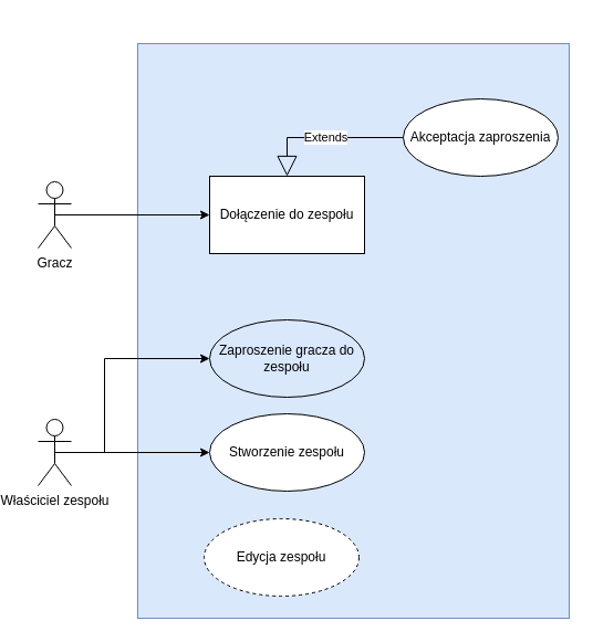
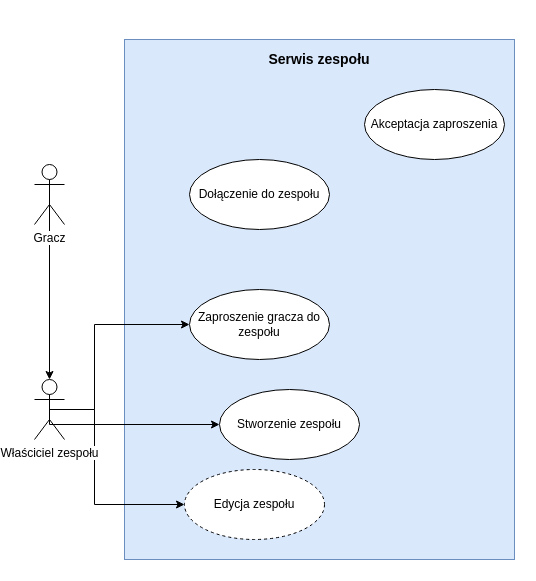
+ <mxCell id="13" value="Serwis zespołu" style="text;html=1;strokeColor=none;fillColor=none;align=center;verticalAlign=middle;whiteSpace=wrap;rounded=0;labelBackgroundColor=none;fontSize=14;fontStyle=1" parent="1" vertex="1"><mxGeometry x="245" y="20" width="120" height="40" as="geometry" /></mxCell>
- <mxCell id="14" value="Extends" style="endArrow=block;endSize=16;endFill=0;html=1;entryX=0.5;entryY=0;entryDx=0;entryDy=0;exitX=0;exitY=0.5;exitDx=0;exitDy=0;rounded=0;" edge="1" parent="1" source="15" target="5"><mxGeometry width="160" relative="1" as="geometry"><mxPoint x="115" y="150" as="sourcePoint" /><mxPoint x="325" y="135" as="targetPoint" /><Array as="points"><mxPoint x="245" y="105" /></Array></mxGeometry></mxCell>
- <mxCell id="3" style="edgeStyle=orthogonalEdgeStyle;rounded=0;orthogonalLoop=1;jettySize=auto;html=1;exitX=0.5;exitY=0.5;exitDx=0;exitDy=0;exitPerimeter=0;entryX=0;entryY=0.5;entryDx=0;entryDy=0;" parent="1" source="4" target="5" edge="1"><mxGeometry relative="1" as="geometry" /></mxCell>
+ <mxCell id="3" style="edgeStyle=orthogonalEdgeStyle;rounded=0;orthogonalLoop=1;jettySize=auto;html=1;exitX=0.5;exitY=0.5;exitDx=0;exitDy=0;exitPerimeter=0;" parent="1" source="4" target="10" edge="1"><mxGeometry relative="1" as="geometry" /></mxCell>
- <mxCell id="5" value="Dołączenie do zespołu" style="whiteSpace=wrap;html=1;rounded=0;" parent="1" vertex="1"><mxGeometry x="175" y="140" width="140" height="70" as="geometry" /></mxCell>
+ <mxCell id="5" value="Dołączenie do zespołu" style="ellipse;whiteSpace=wrap;html=1;" parent="1" vertex="1"><mxGeometry x="175" y="140" width="140" height="70" as="geometry" /></mxCell>
- <mxCell id="6" value="Zaproszenie gracza do zespołu" style="ellipse;whiteSpace=wrap;html=1;fillColor=#dae8fc;" parent="1" vertex="1"><mxGeometry x="175" y="270" width="140" height="70" as="geometry" /></mxCell>
+ <mxCell id="6" value="Zaproszenie gracza do zespołu" style="ellipse;whiteSpace=wrap;html=1;" parent="1" vertex="1"><mxGeometry x="175" y="270" width="140" height="70" as="geometry" /></mxCell>
- <mxCell id="11" value="Stworzenie zespołu" style="ellipse;whiteSpace=wrap;html=1;" parent="1" vertex="1"><mxGeometry x="175" y="355" width="140" height="70" as="geometry" /></mxCell>
+ <mxCell id="11" value="Stworzenie zespołu" style="ellipse;whiteSpace=wrap;html=1;" parent="1" vertex="1"><mxGeometry x="205" y="370" width="140" height="70" as="geometry" /></mxCell>
+ <mxCell id="9" style="edgeStyle=orthogonalEdgeStyle;rounded=0;orthogonalLoop=1;jettySize=auto;html=1;exitX=0.5;exitY=0.5;exitDx=0;exitDy=0;exitPerimeter=0;entryX=0;entryY=0.5;entryDx=0;entryDy=0;" edge="1" parent="1" source="10" target="12"><mxGeometry relative="1" as="geometry"><Array as="points"><mxPoint x="80" y="390" /><mxPoint x="80" y="485" /></Array></mxGeometry></mxCell>
